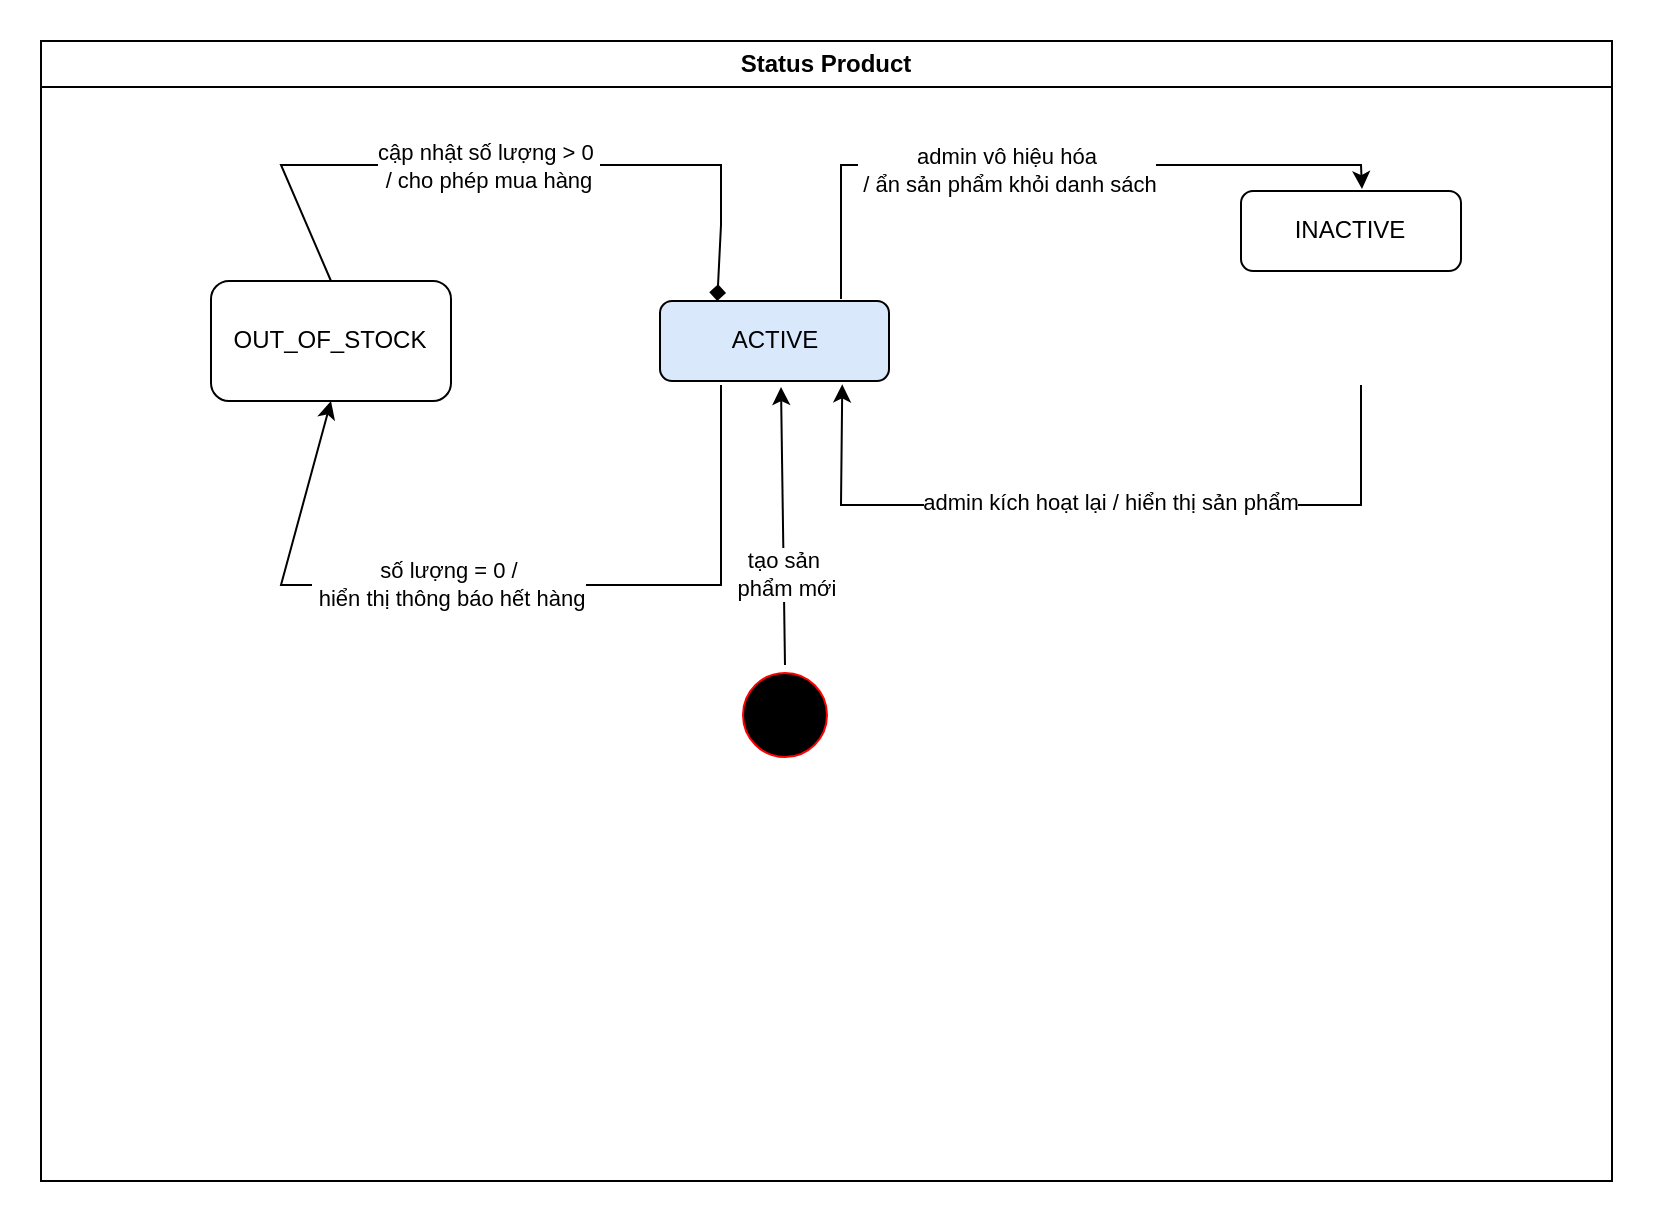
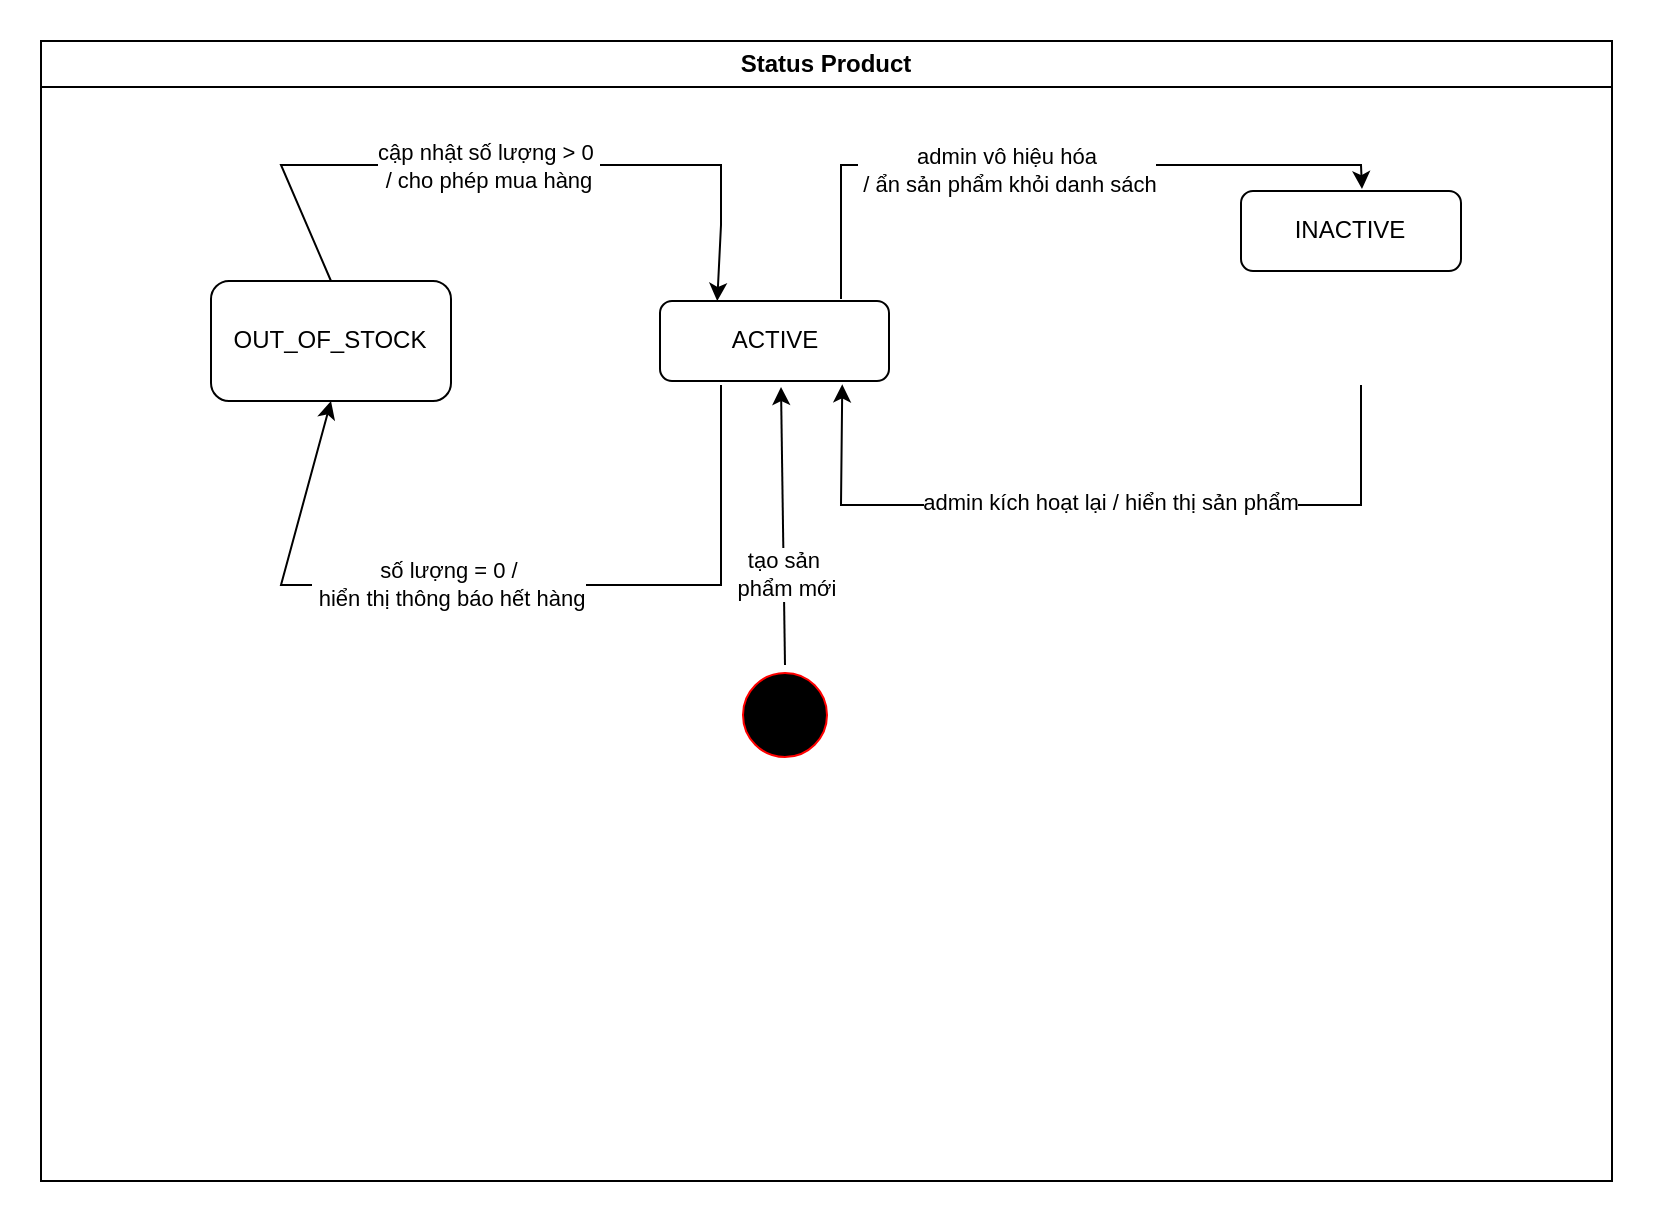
- <mxCell id="15" value="" style="endArrow=diamond;html=1;rounded=0;exitX=0.5;exitY=0;exitDx=0;exitDy=0;entryX=0.25;entryY=0;entryDx=0;entryDy=0;" edge="1" parent="2" source="12" target="4"><mxGeometry width="50" height="50" relative="1" as="geometry"><mxPoint x="420" y="162" as="sourcePoint" /><mxPoint x="360" y="130" as="targetPoint" /><Array as="points"><mxPoint x="120" y="62" /><mxPoint x="230" y="62" /><mxPoint x="340" y="62" /><mxPoint x="340" y="92" /></Array></mxGeometry></mxCell>
+ <mxCell id="15" value="" style="endArrow=classic;html=1;rounded=0;exitX=0.5;exitY=0;exitDx=0;exitDy=0;entryX=0.25;entryY=0;entryDx=0;entryDy=0;" edge="1" parent="2" source="12" target="4"><mxGeometry width="50" height="50" relative="1" as="geometry"><mxPoint x="420" y="162" as="sourcePoint" /><mxPoint x="360" y="130" as="targetPoint" /><Array as="points"><mxPoint x="120" y="62" /><mxPoint x="230" y="62" /><mxPoint x="340" y="62" /><mxPoint x="340" y="92" /></Array></mxGeometry></mxCell>
- <mxCell id="4" value="ACTIVE" style="rounded=1;whiteSpace=wrap;html=1;fillColor=#dae8fc;" vertex="1" parent="2"><mxGeometry x="309.5" y="130" width="114.5" height="40" as="geometry" /></mxCell>
+ <mxCell id="4" value="ACTIVE" style="rounded=1;whiteSpace=wrap;html=1;" vertex="1" parent="2"><mxGeometry x="309.5" y="130" width="114.5" height="40" as="geometry" /></mxCell>
